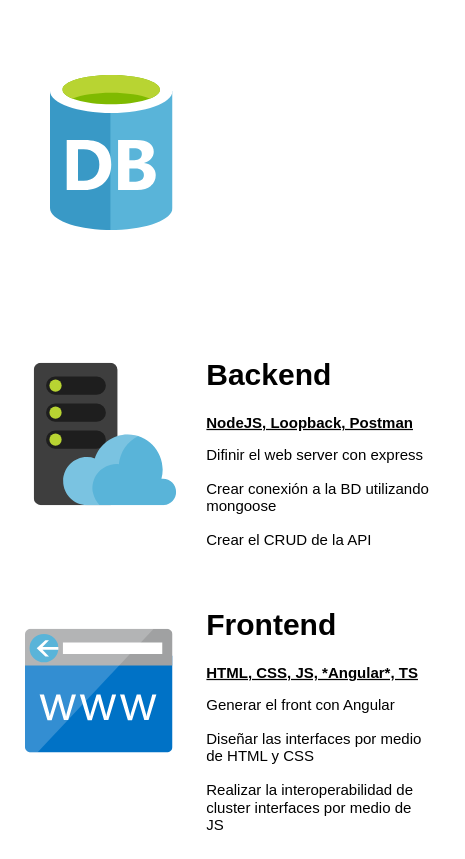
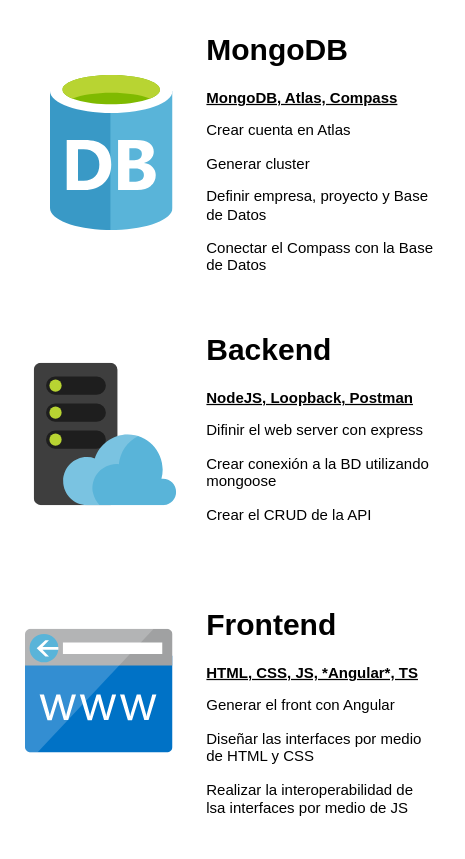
+ <mxCell id="3" value="&lt;h1&gt;MongoDB&lt;/h1&gt;&lt;p&gt;&lt;b&gt;&lt;u&gt;MongoDB, Atlas, Compass&lt;/u&gt;&lt;/b&gt;&lt;/p&gt;&lt;p&gt;Crear cuenta en Atlas&lt;/p&gt;&lt;p&gt;Generar cluster&lt;/p&gt;&lt;p&gt;Definir empresa, proyecto y Base de Datos&lt;/p&gt;&lt;p&gt;Conectar el Compass con la Base de Datos&lt;/p&gt;" style="text;html=1;strokeColor=none;fillColor=none;spacing=5;spacingTop=-20;whiteSpace=wrap;overflow=hidden;rounded=0;" parent="1" vertex="1"><mxGeometry x="160" y="20" width="190" height="205" as="geometry" /></mxCell>
- <mxCell id="6" value="&lt;h1&gt;Backend&lt;/h1&gt;&lt;p&gt;&lt;b&gt;&lt;u&gt;NodeJS, Loopback, Postman&lt;/u&gt;&lt;/b&gt;&lt;/p&gt;&lt;p&gt;Difinir el web server con express&lt;/p&gt;&lt;p&gt;Crear conexión a la BD utilizando mongoose&lt;/p&gt;&lt;p&gt;Crear el CRUD de la API&lt;/p&gt;&lt;p&gt;&lt;br&gt;&lt;/p&gt;" style="text;html=1;strokeColor=none;fillColor=none;spacing=5;spacingTop=-20;whiteSpace=wrap;overflow=hidden;rounded=0;" parent="1" vertex="1"><mxGeometry x="160" y="280" width="190" height="170" as="geometry" /></mxCell>
+ <mxCell id="6" value="&lt;h1&gt;Backend&lt;/h1&gt;&lt;p&gt;&lt;b&gt;&lt;u&gt;NodeJS, Loopback, Postman&lt;/u&gt;&lt;/b&gt;&lt;/p&gt;&lt;p&gt;Difinir el web server con express&lt;/p&gt;&lt;p&gt;Crear conexión a la BD utilizando mongoose&lt;/p&gt;&lt;p&gt;Crear el CRUD de la API&lt;/p&gt;&lt;p&gt;&lt;br&gt;&lt;/p&gt;" style="text;html=1;strokeColor=none;fillColor=none;spacing=5;spacingTop=-20;whiteSpace=wrap;overflow=hidden;rounded=0;" parent="1" vertex="1"><mxGeometry x="160" y="260" width="190" height="170" as="geometry" /></mxCell>
- <mxCell id="7" value="&lt;h1&gt;Frontend&lt;/h1&gt;&lt;p&gt;&lt;b&gt;&lt;u&gt;HTML, CSS, JS, *Angular*, TS&lt;/u&gt;&lt;/b&gt;&lt;/p&gt;&lt;p&gt;Generar el front con Angular&lt;/p&gt;&lt;p&gt;Diseñar las interfaces por medio de HTML y CSS&lt;/p&gt;&lt;p&gt;Realizar la interoperabilidad de cluster interfaces por medio de JS&amp;nbsp;&lt;/p&gt;" style="text;html=1;strokeColor=none;fillColor=none;spacing=5;spacingTop=-20;whiteSpace=wrap;overflow=hidden;rounded=0;" parent="1" vertex="1"><mxGeometry x="160" y="480" width="190" height="185" as="geometry" /></mxCell>
+ <mxCell id="7" value="&lt;h1&gt;Frontend&lt;/h1&gt;&lt;p&gt;&lt;b&gt;&lt;u&gt;HTML, CSS, JS, *Angular*, TS&lt;/u&gt;&lt;/b&gt;&lt;/p&gt;&lt;p&gt;Generar el front con Angular&lt;/p&gt;&lt;p&gt;Diseñar las interfaces por medio de HTML y CSS&lt;/p&gt;&lt;p&gt;Realizar la interoperabilidad de lsa interfaces por medio de JS&amp;nbsp;&lt;/p&gt;" style="text;html=1;strokeColor=none;fillColor=none;spacing=5;spacingTop=-20;whiteSpace=wrap;overflow=hidden;rounded=0;" parent="1" vertex="1"><mxGeometry x="160" y="480" width="190" height="185" as="geometry" /></mxCell>
